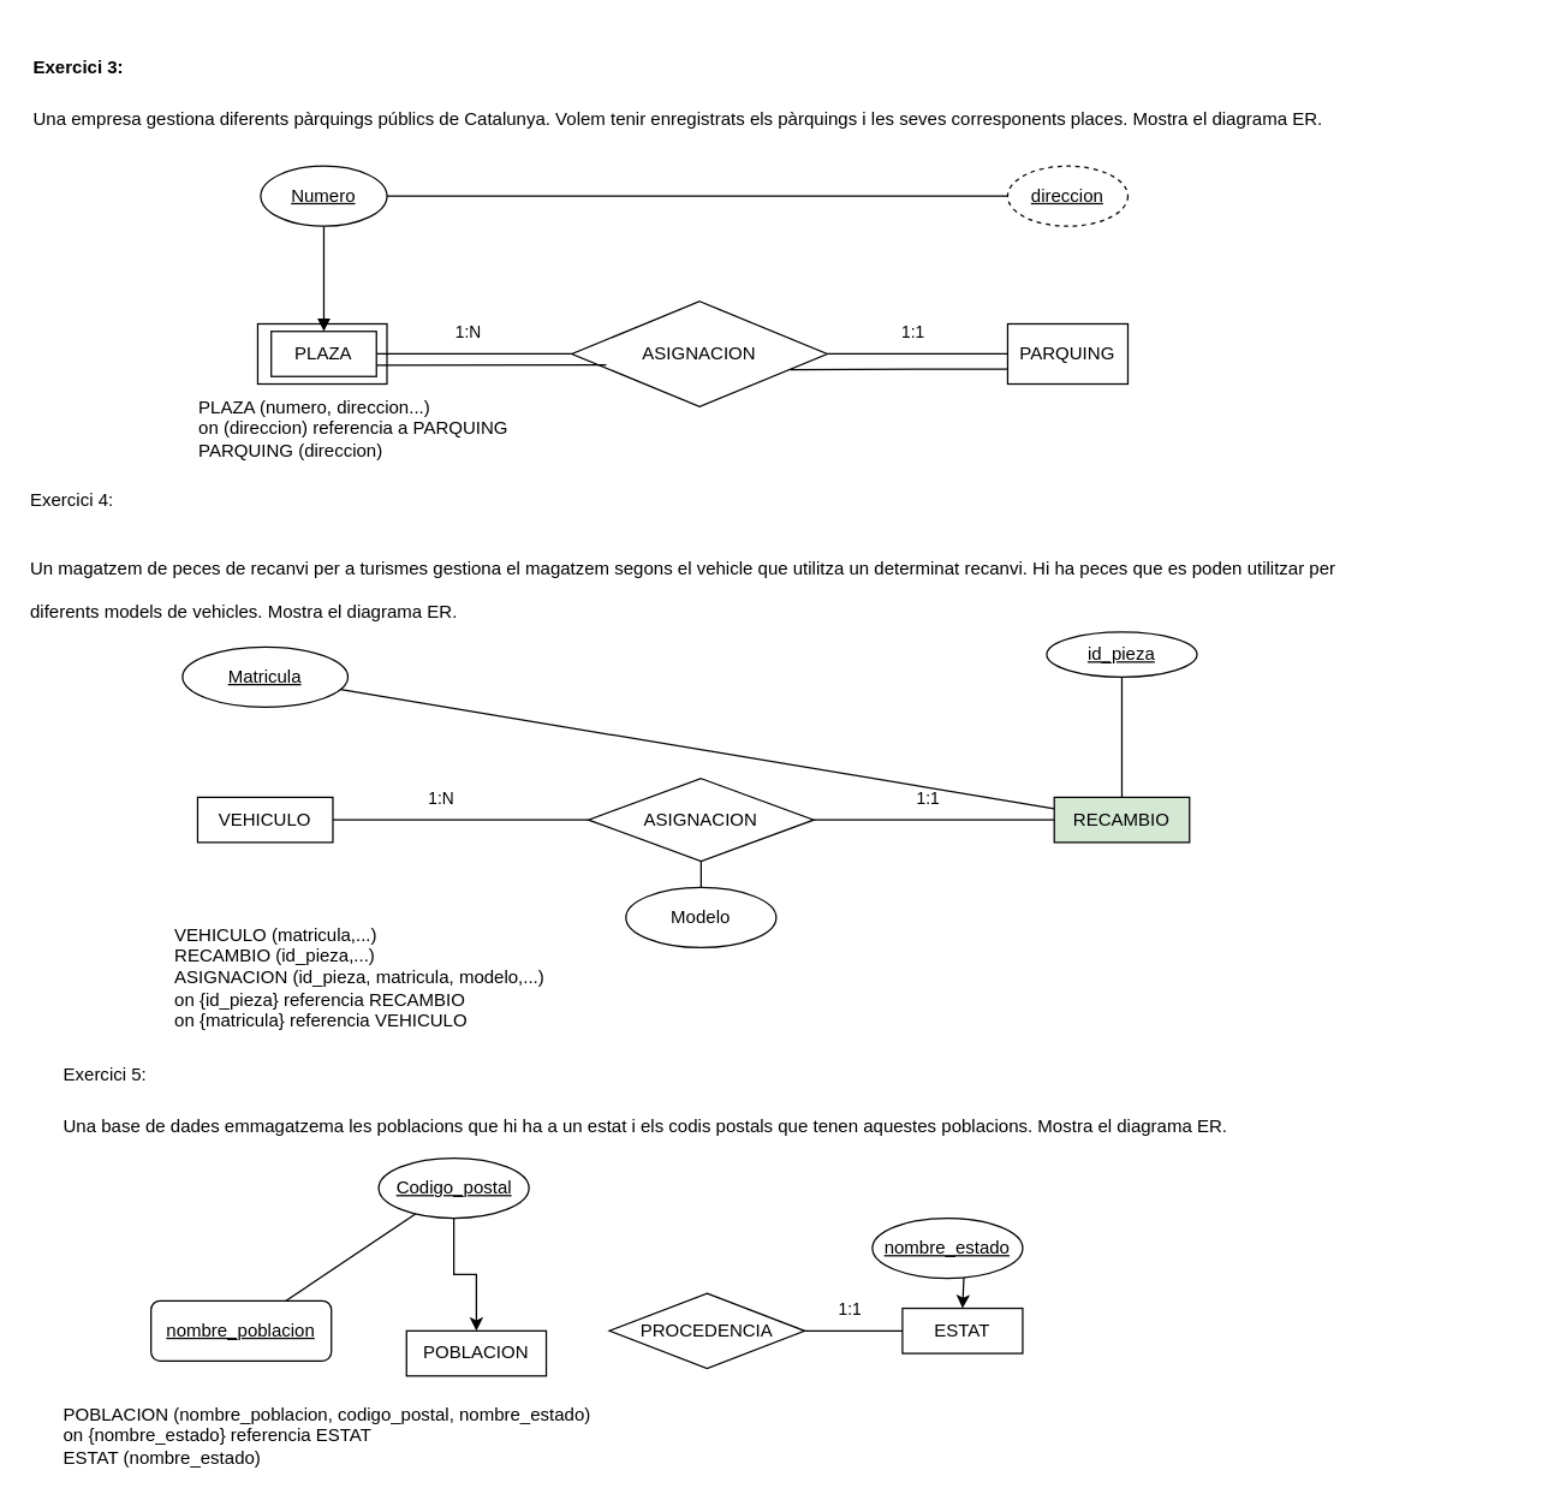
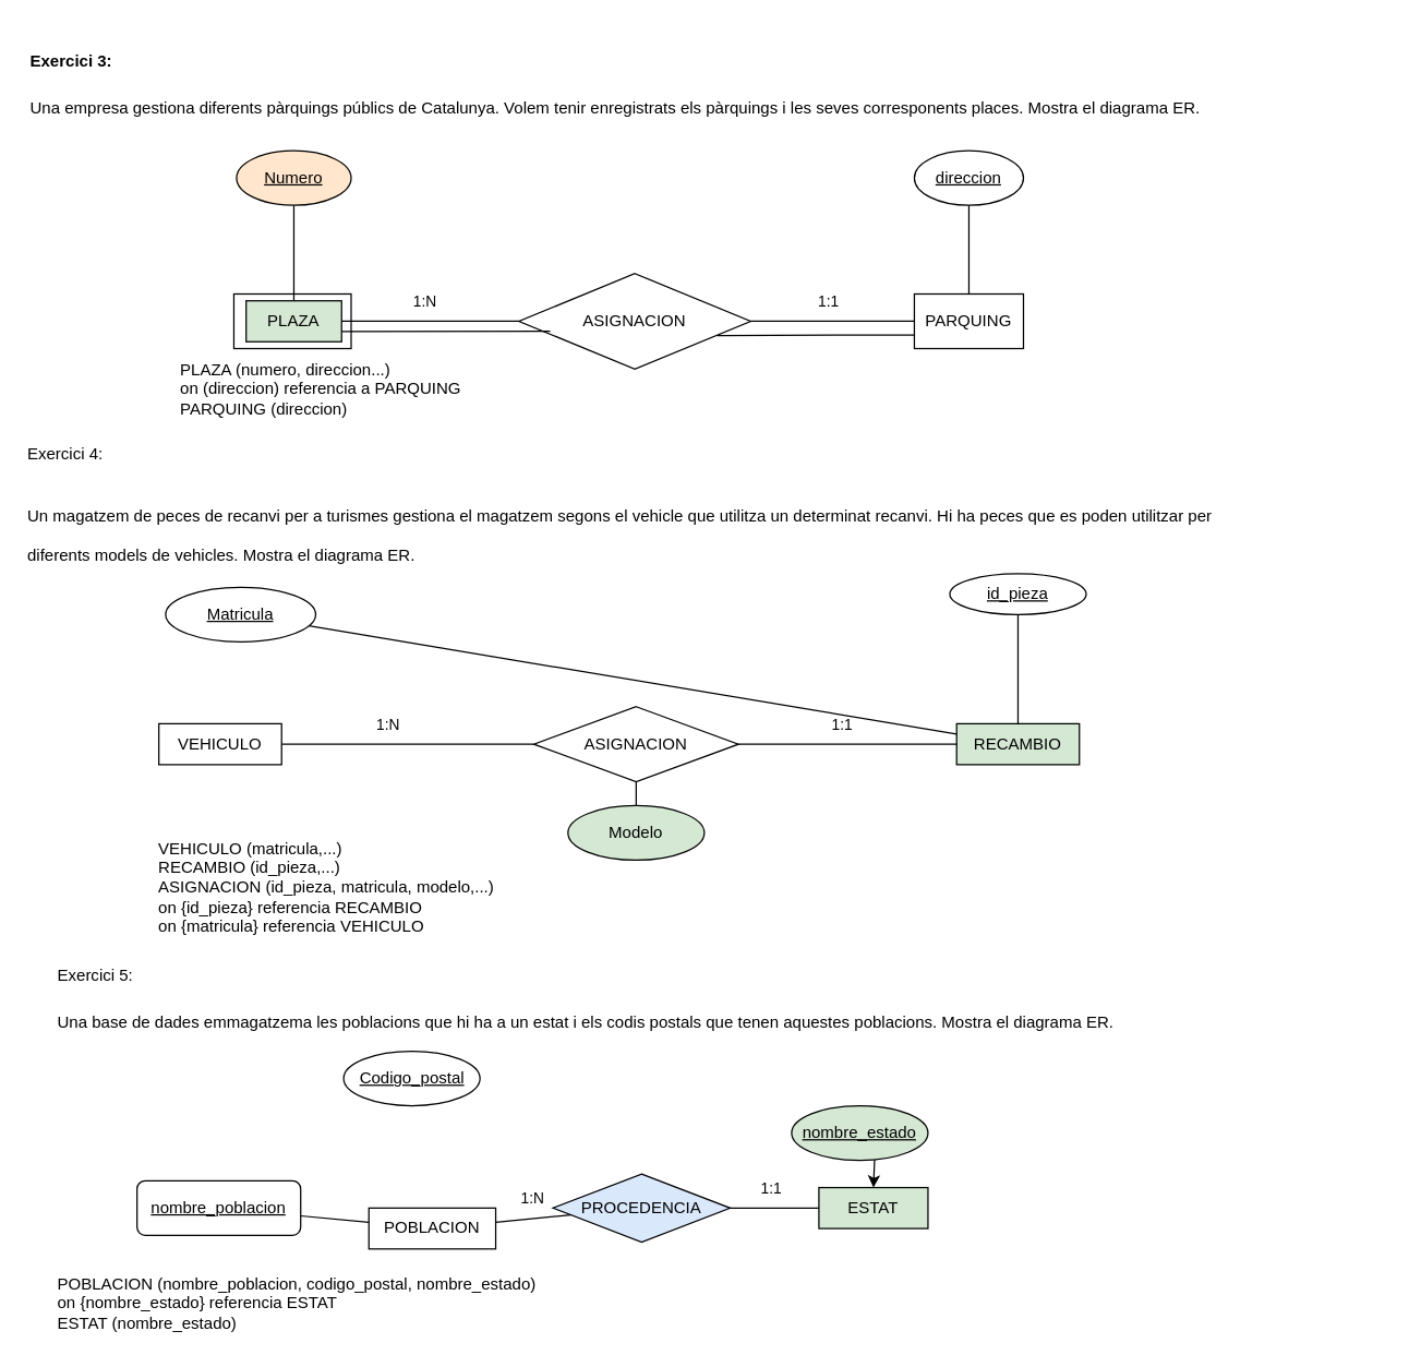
- <mxCell id="8" value="Numero" style="ellipse;whiteSpace=wrap;html=1;fontStyle=4" vertex="1" parent="1"><mxGeometry x="173" y="110" width="84" height="40" as="geometry" /></mxCell>
+ <mxCell id="8" value="Numero" style="ellipse;whiteSpace=wrap;html=1;fontStyle=4;fillColor=#ffe6cc;" vertex="1" parent="1"><mxGeometry x="173" y="110" width="84" height="40" as="geometry" /></mxCell>
- <mxCell id="12" style="edgeStyle=orthogonalEdgeStyle;rounded=0;orthogonalLoop=1;jettySize=auto;html=1;endArrow=none;startFill=0;" edge="1" parent="1" source="13" target="8"><mxGeometry relative="1" as="geometry" /></mxCell>
+ <mxCell id="12" style="edgeStyle=orthogonalEdgeStyle;rounded=0;orthogonalLoop=1;jettySize=auto;html=1;endArrow=none;startFill=0;" edge="1" parent="1" source="13" target="11"><mxGeometry relative="1" as="geometry" /></mxCell>
- <mxCell id="13" value="direccion" style="ellipse;whiteSpace=wrap;html=1;fontStyle=4;dashed=1;" vertex="1" parent="1"><mxGeometry x="670" y="110" width="80" height="40" as="geometry" /></mxCell>
+ <mxCell id="13" value="direccion" style="ellipse;whiteSpace=wrap;html=1;fontStyle=4" vertex="1" parent="1"><mxGeometry x="670" y="110" width="80" height="40" as="geometry" /></mxCell>
- <mxCell id="7" style="edgeStyle=orthogonalEdgeStyle;rounded=0;orthogonalLoop=1;jettySize=auto;html=1;endArrow=block;startFill=0;" edge="1" parent="1" source="8" target="6"><mxGeometry relative="1" as="geometry" /></mxCell>
+ <mxCell id="7" style="edgeStyle=orthogonalEdgeStyle;rounded=0;orthogonalLoop=1;jettySize=auto;html=1;endArrow=none;startFill=0;" edge="1" parent="1" source="8" target="6"><mxGeometry relative="1" as="geometry" /></mxCell>
- <mxCell id="6" value="PLAZA" style="rounded=0;whiteSpace=wrap;html=1;" vertex="1" parent="1"><mxGeometry x="180" y="220" width="70" height="30" as="geometry" /></mxCell>
+ <mxCell id="6" value="PLAZA" style="rounded=0;whiteSpace=wrap;html=1;fillColor=#d5e8d4;" vertex="1" parent="1"><mxGeometry x="180" y="220" width="70" height="30" as="geometry" /></mxCell>
- <mxCell id="19" value="VEHICULO" style="rounded=0;whiteSpace=wrap;html=1;" vertex="1" parent="1"><mxGeometry x="131" y="530" width="90" height="30" as="geometry" /></mxCell>
+ <mxCell id="19" value="VEHICULO" style="rounded=0;whiteSpace=wrap;html=1;" vertex="1" parent="1"><mxGeometry x="116" y="530" width="90" height="30" as="geometry" /></mxCell>
- <mxCell id="26" value="Modelo" style="ellipse;whiteSpace=wrap;html=1;" vertex="1" parent="1"><mxGeometry x="416" y="590" width="100" height="40" as="geometry" /></mxCell>
+ <mxCell id="26" value="Modelo" style="ellipse;whiteSpace=wrap;html=1;fillColor=#d5e8d4;" vertex="1" parent="1"><mxGeometry x="416" y="590" width="100" height="40" as="geometry" /></mxCell>
- <mxCell id="44" value="nombre_estado" style="ellipse;whiteSpace=wrap;html=1;fontStyle=4" vertex="1" parent="1"><mxGeometry x="580" y="810" width="100" height="40" as="geometry" /></mxCell>
+ <mxCell id="44" value="nombre_estado" style="ellipse;whiteSpace=wrap;html=1;fontStyle=4;fillColor=#d5e8d4;" vertex="1" parent="1"><mxGeometry x="580" y="810" width="100" height="40" as="geometry" /></mxCell>
- <mxCell id="46" value="" style="endArrow=none;html=1;rounded=0;" edge="1" parent="1" source="45" target="42"><mxGeometry width="50" height="50" relative="1" as="geometry"><mxPoint x="540" y="670" as="sourcePoint" /><mxPoint x="590" y="620" as="targetPoint" /></mxGeometry></mxCell>
+ <mxCell id="46" value="" style="endArrow=none;html=1;rounded=0;" edge="1" parent="1" source="45" target="34"><mxGeometry width="50" height="50" relative="1" as="geometry"><mxPoint x="540" y="670" as="sourcePoint" /><mxPoint x="590" y="620" as="targetPoint" /></mxGeometry></mxCell>
- <mxCell id="41" style="edgeStyle=orthogonalEdgeStyle;rounded=0;orthogonalLoop=1;jettySize=auto;html=1;" edge="1" parent="1" source="42" target="34"><mxGeometry relative="1" as="geometry" /></mxCell>
- <mxCell id="36" value="PROCEDENCIA" style="rhombus;whiteSpace=wrap;html=1;" vertex="1" parent="1"><mxGeometry x="405" y="860" width="130" height="50" as="geometry" /></mxCell>
+ <mxCell id="36" value="PROCEDENCIA" style="rhombus;whiteSpace=wrap;html=1;fillColor=#dae8fc;" vertex="1" parent="1"><mxGeometry x="405" y="860" width="130" height="50" as="geometry" /></mxCell>
- <mxCell id="35" value="ESTAT" style="rounded=0;whiteSpace=wrap;html=1;" vertex="1" parent="1"><mxGeometry x="600" y="870" width="80" height="30" as="geometry" /></mxCell>
+ <mxCell id="35" value="ESTAT" style="rounded=0;whiteSpace=wrap;html=1;fillColor=#d5e8d4;" vertex="1" parent="1"><mxGeometry x="600" y="870" width="80" height="30" as="geometry" /></mxCell>
+ <mxCell id="37" value="" style="endArrow=none;html=1;rounded=0;" edge="1" parent="1" source="34" target="36"><mxGeometry width="50" height="50" relative="1" as="geometry"><mxPoint x="540" y="670" as="sourcePoint" /><mxPoint x="590" y="620" as="targetPoint" /></mxGeometry></mxCell>
+ <mxCell id="38" value="1:N" style="edgeLabel;html=1;align=center;verticalAlign=middle;resizable=0;points=[];" vertex="1" connectable="0" parent="37"><mxGeometry x="-0.053" y="-3" relative="1" as="geometry"><mxPoint y="-18" as="offset" /></mxGeometry></mxCell>
